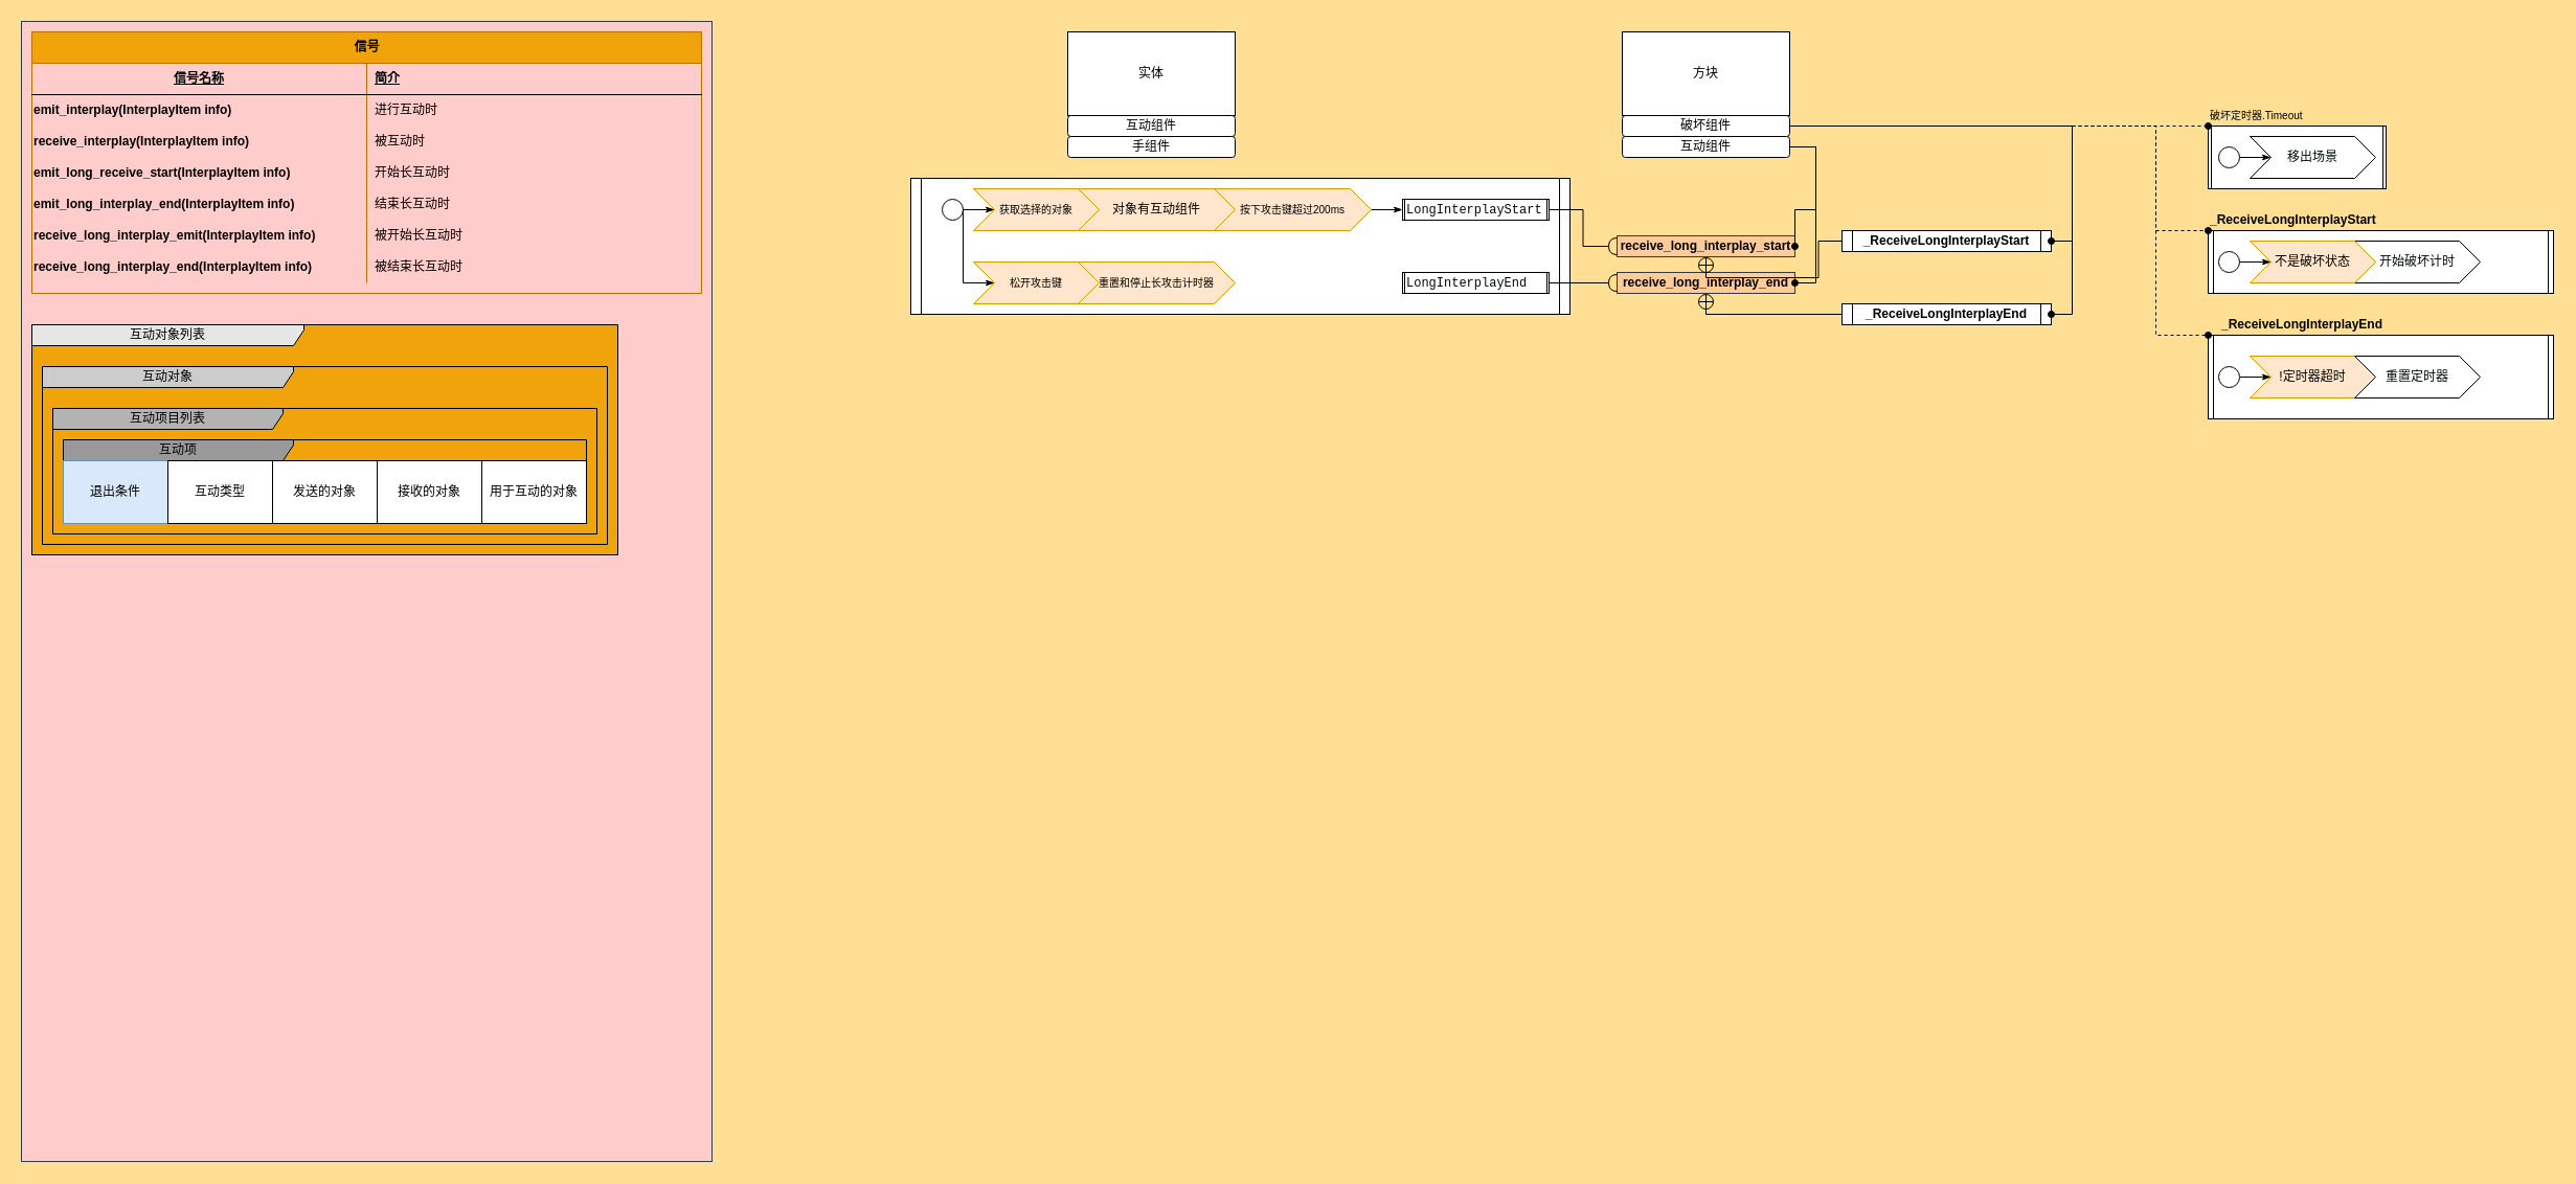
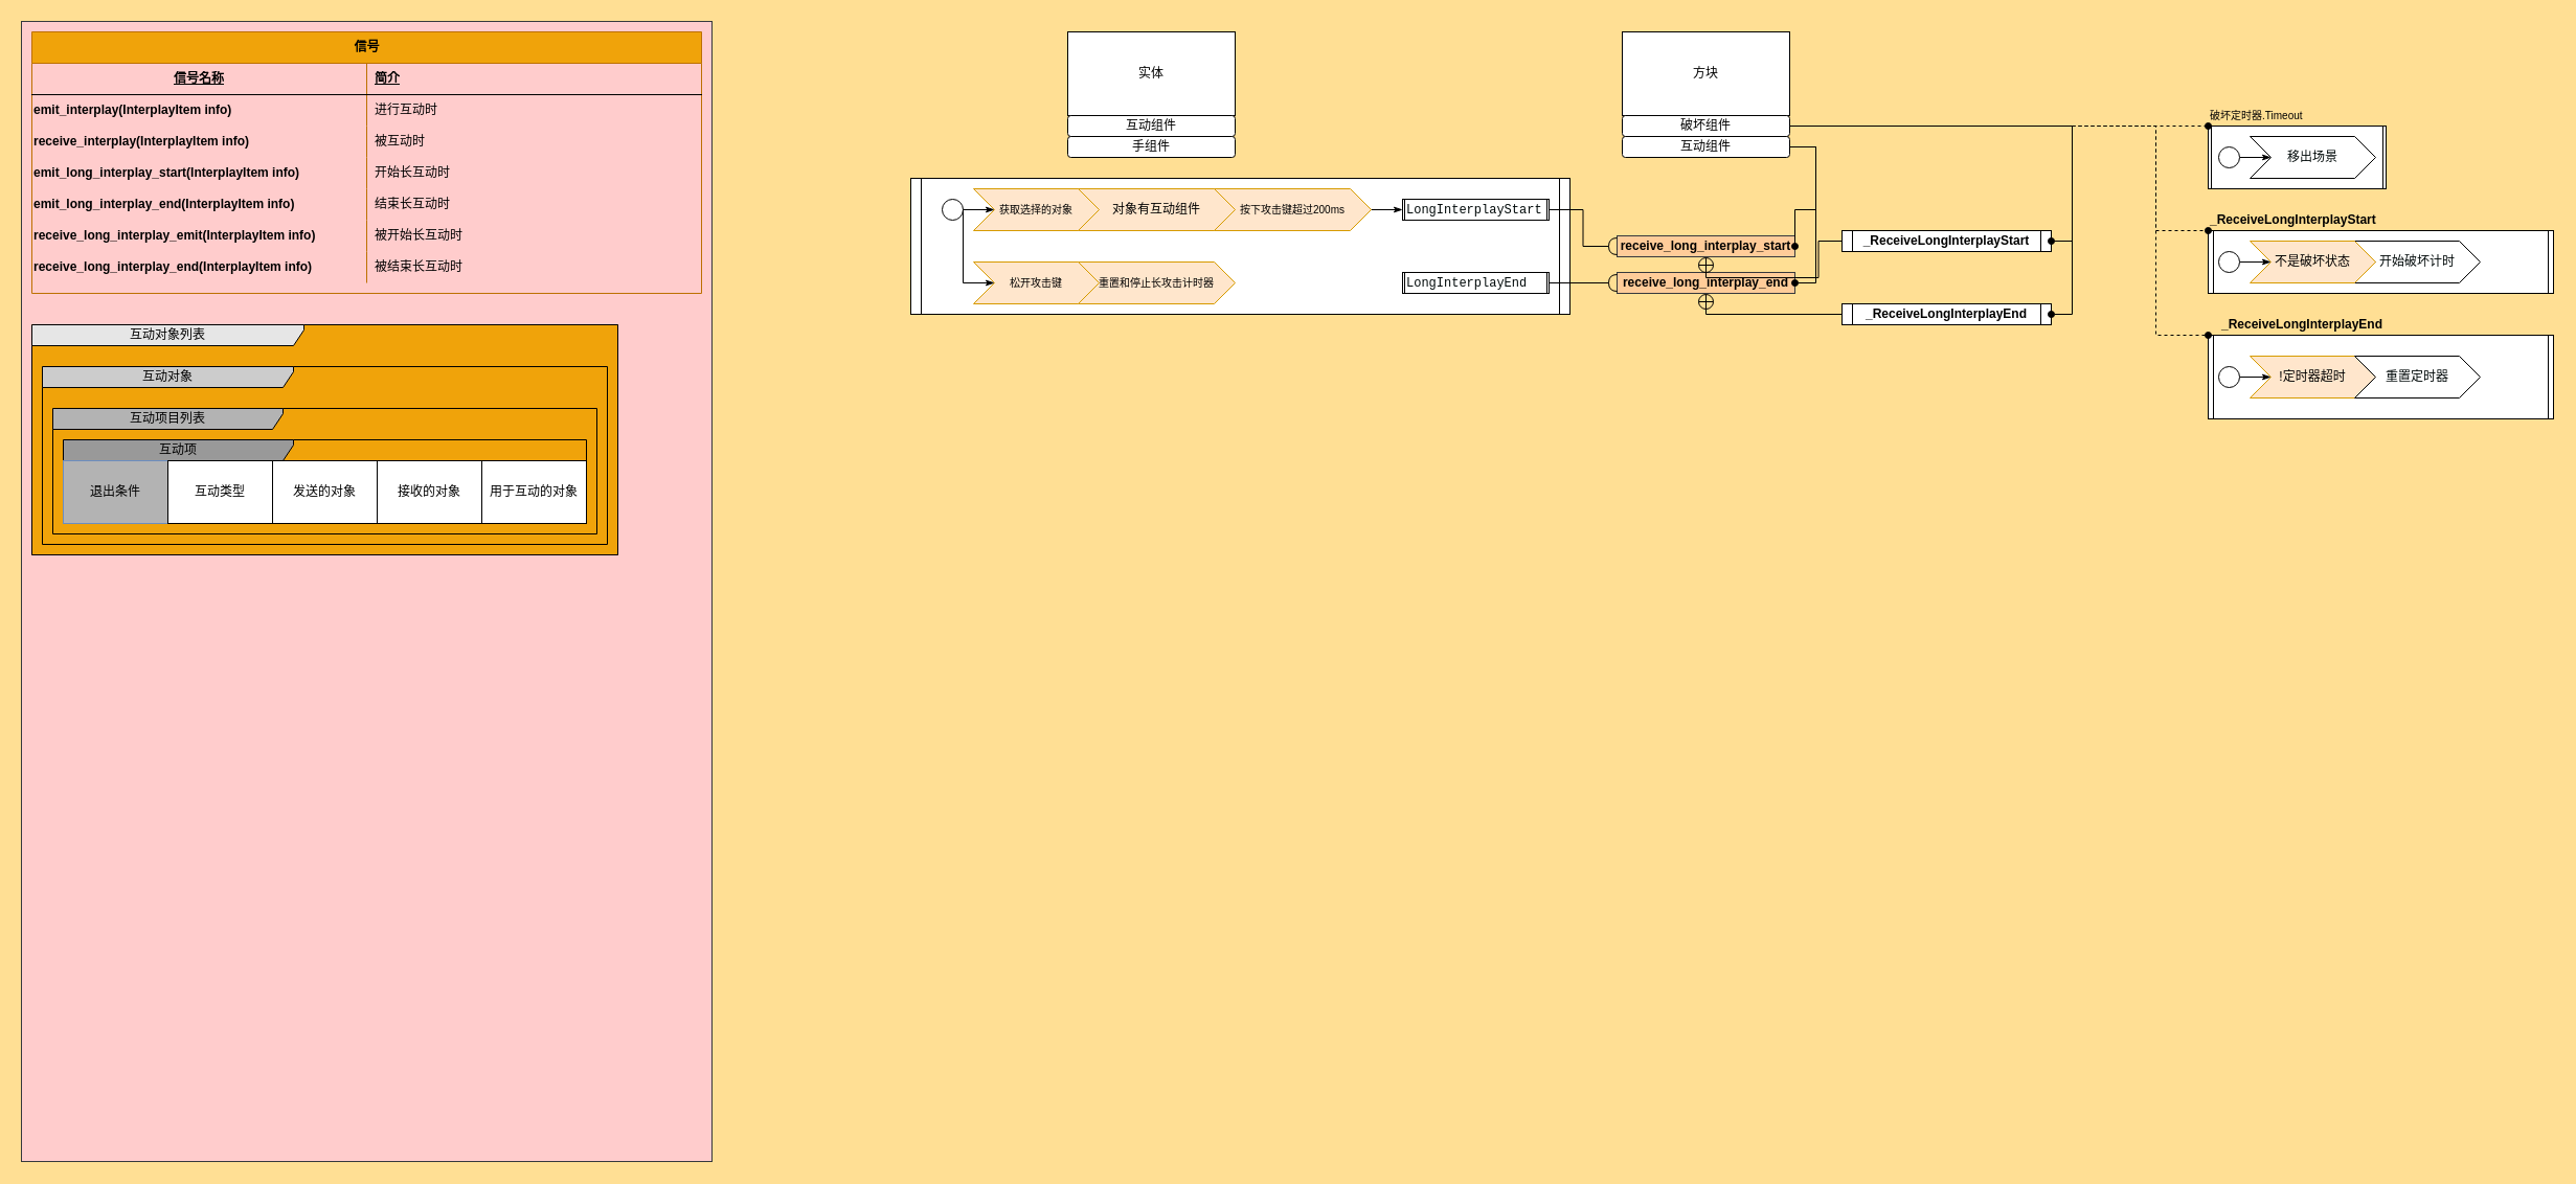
- <mxCell id="19" value="&lt;span style=&quot;&quot;&gt;&lt;b&gt;emit_long_receive_start(InterplayItem info)&lt;/b&gt;&lt;/span&gt;" style="shape=partialRectangle;connectable=0;fillColor=none;top=0;left=0;bottom=0;right=0;editable=1;overflow=hidden;labelBackgroundColor=none;fontSize=12;html=1;align=left;" parent="18" vertex="1"><mxGeometry width="320" height="30" as="geometry"><mxRectangle width="320" height="30" as="alternateBounds" /></mxGeometry></mxCell>
+ <mxCell id="19" value="&lt;span style=&quot;&quot;&gt;&lt;b&gt;emit_long_interplay_start(InterplayItem info)&lt;/b&gt;&lt;/span&gt;" style="shape=partialRectangle;connectable=0;fillColor=none;top=0;left=0;bottom=0;right=0;editable=1;overflow=hidden;labelBackgroundColor=none;fontSize=12;html=1;align=left;" parent="18" vertex="1"><mxGeometry width="320" height="30" as="geometry"><mxRectangle width="320" height="30" as="alternateBounds" /></mxGeometry></mxCell>
- <mxCell id="35" value="退出条件" style="rounded=0;whiteSpace=wrap;html=1;labelBackgroundColor=none;fontSize=12;fillColor=#dae8fc;strokeColor=#6c8ebf;" parent="30" vertex="1"><mxGeometry x="30" y="130" width="100" height="60" as="geometry" /></mxCell>
+ <mxCell id="35" value="退出条件" style="rounded=0;whiteSpace=wrap;html=1;labelBackgroundColor=none;fontSize=12;fillColor=#b3b3b3;strokeColor=#6c8ebf;" parent="30" vertex="1"><mxGeometry x="30" y="130" width="100" height="60" as="geometry" /></mxCell>
